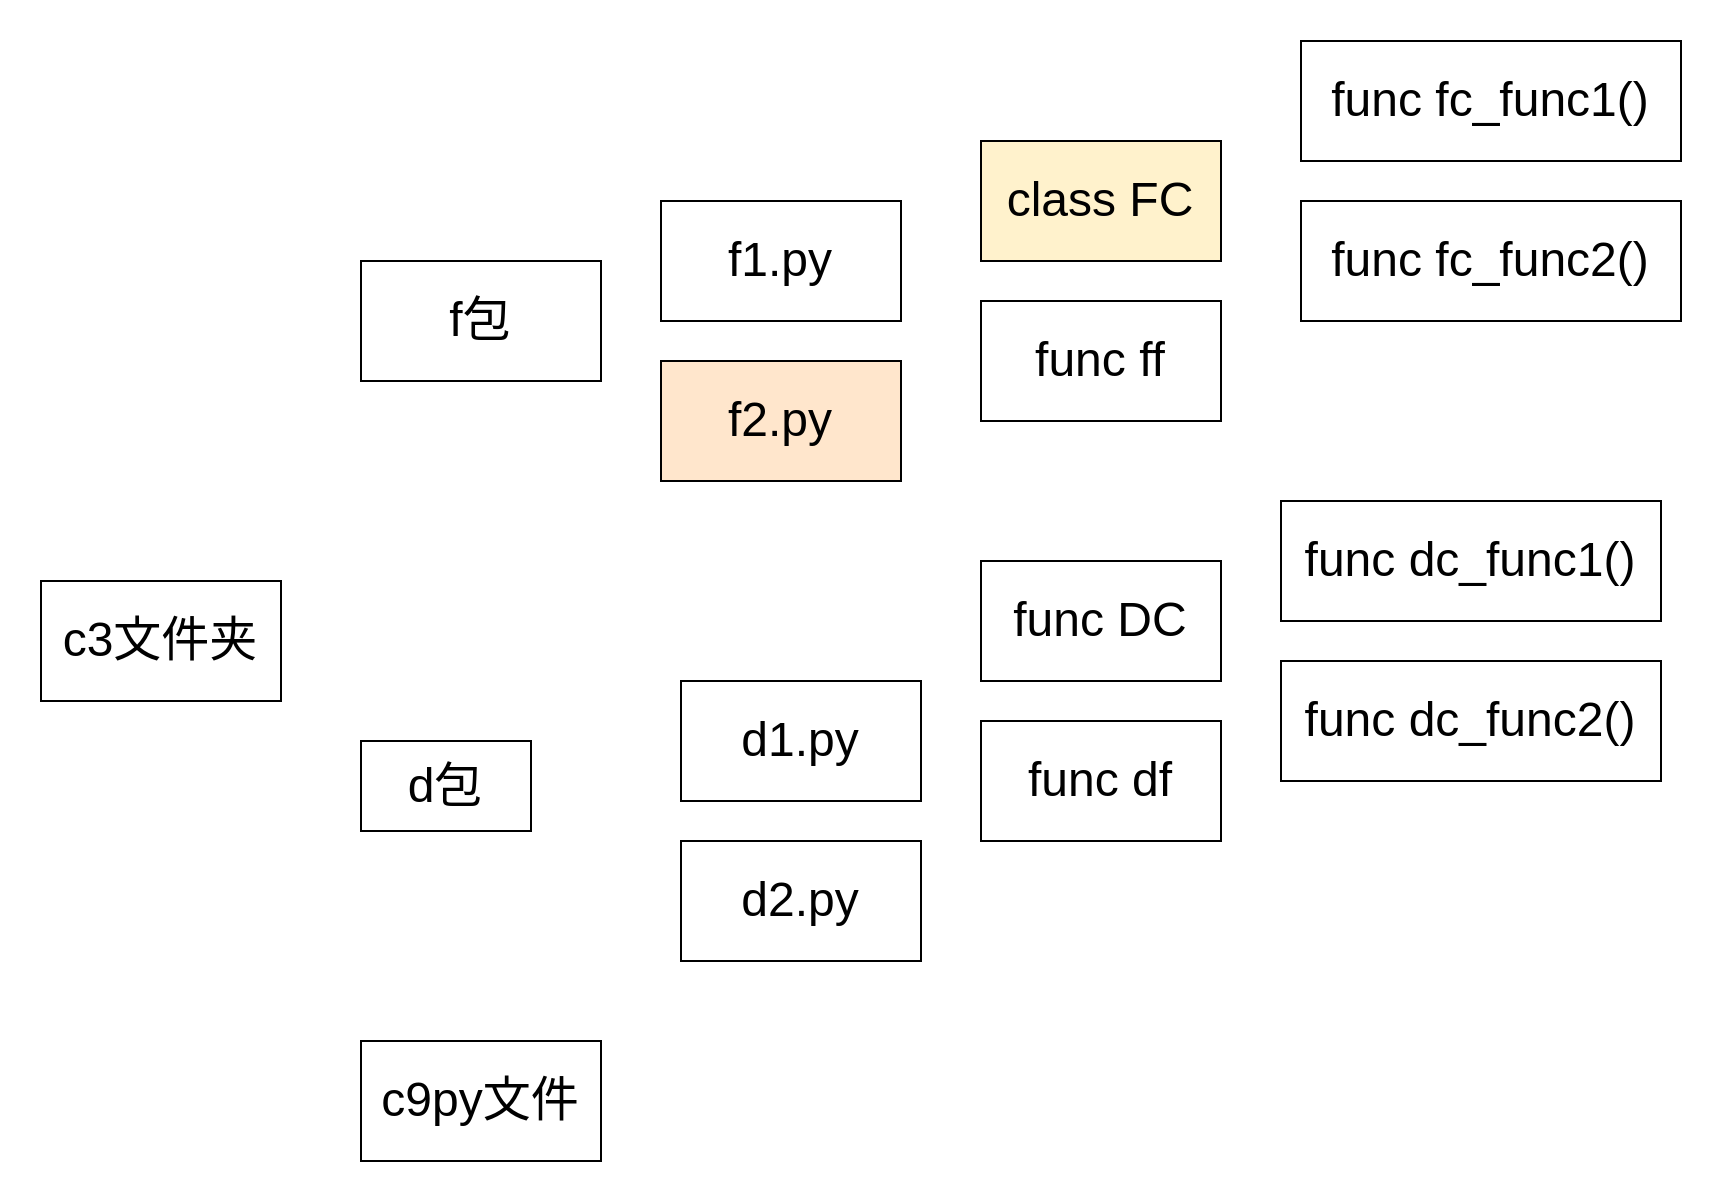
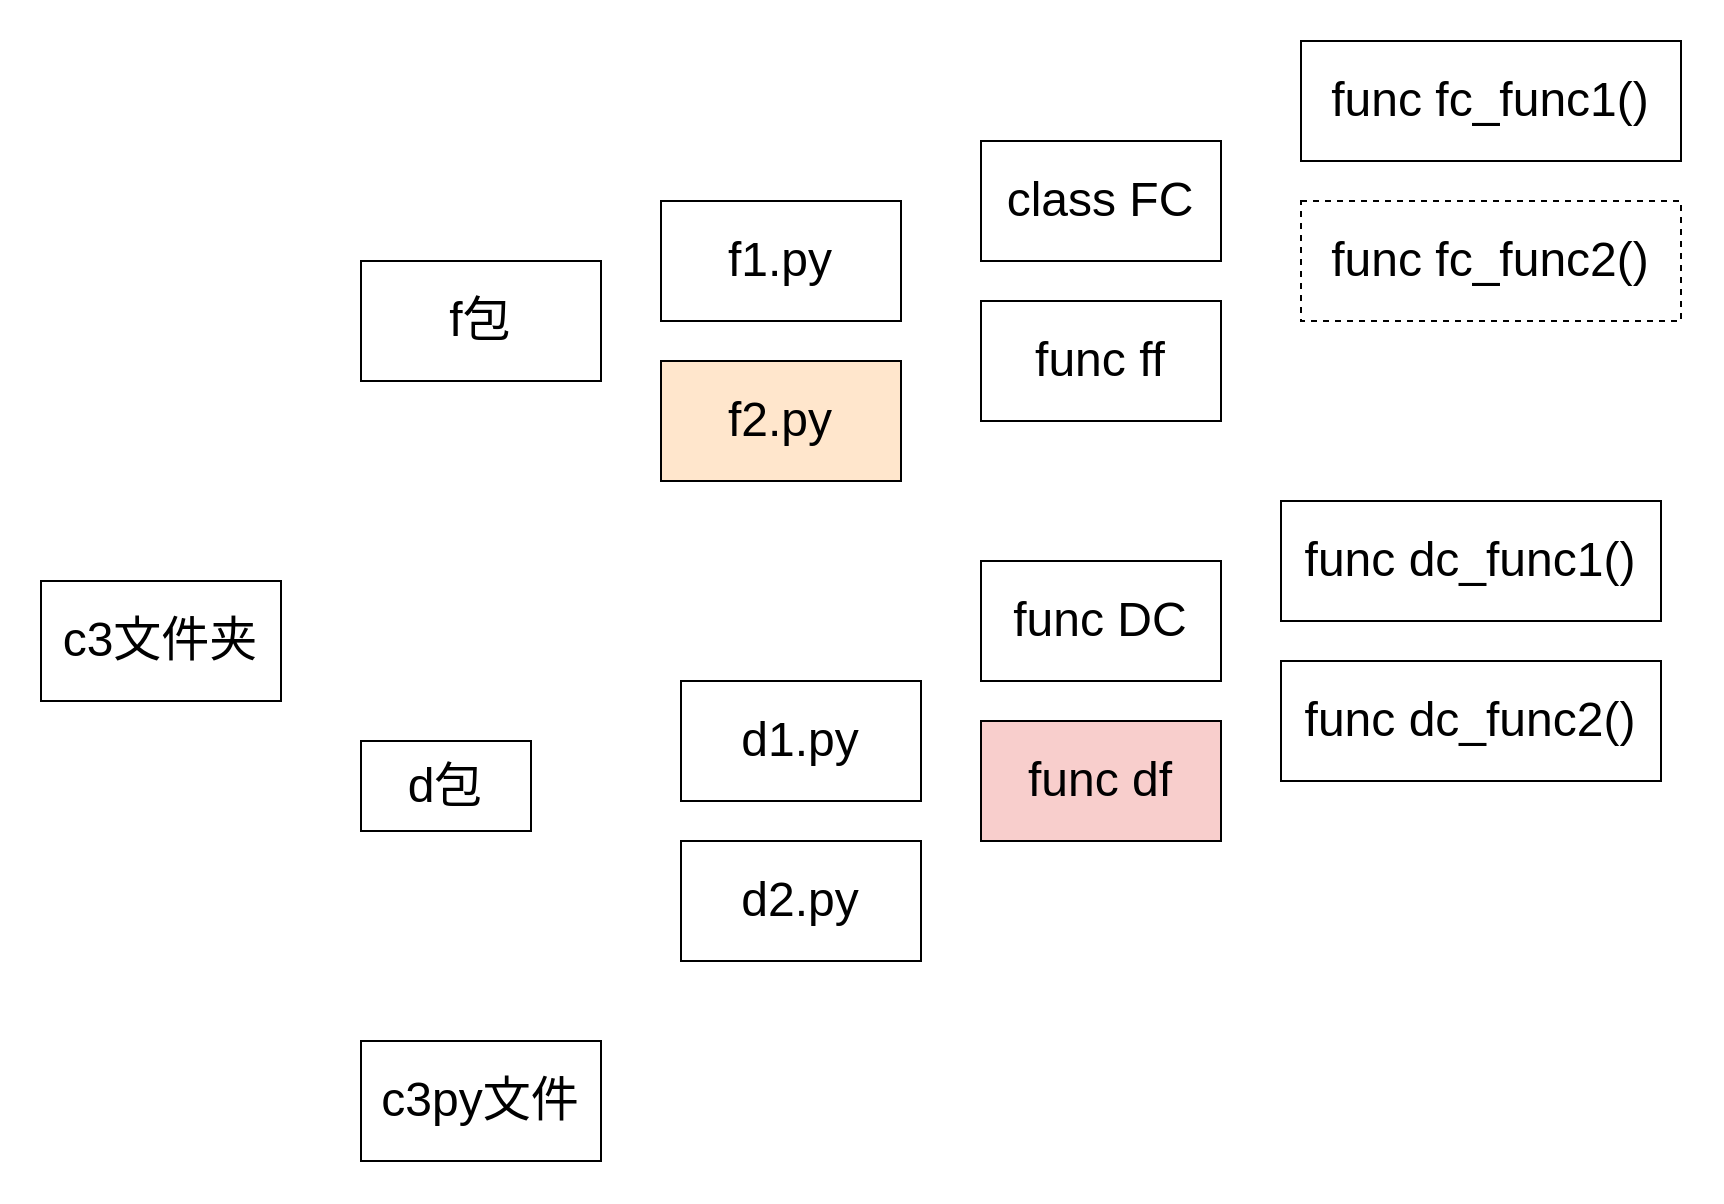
- <mxCell id="8" value="&lt;span style=&quot;font-size: 24px;&quot;&gt;class FC&lt;/span&gt;" style="rounded=0;whiteSpace=wrap;html=1;fillColor=#fff2cc;" parent="1" vertex="1"><mxGeometry x="490" y="70" width="120" height="60" as="geometry" /></mxCell>
+ <mxCell id="8" value="&lt;span style=&quot;font-size: 24px;&quot;&gt;class FC&lt;/span&gt;" style="rounded=0;whiteSpace=wrap;html=1;" parent="1" vertex="1"><mxGeometry x="490" y="70" width="120" height="60" as="geometry" /></mxCell>
- <mxCell id="11" value="&lt;span style=&quot;font-size: 24px;&quot;&gt;func fc_func2()&lt;/span&gt;" style="rounded=0;whiteSpace=wrap;html=1;" parent="1" vertex="1"><mxGeometry x="650" y="100" width="190" height="60" as="geometry" /></mxCell>
+ <mxCell id="11" value="&lt;span style=&quot;font-size: 24px;&quot;&gt;func fc_func2()&lt;/span&gt;" style="rounded=0;whiteSpace=wrap;html=1;dashed=1;" parent="1" vertex="1"><mxGeometry x="650" y="100" width="190" height="60" as="geometry" /></mxCell>
- <mxCell id="15" value="&lt;span style=&quot;font-size: 24px;&quot;&gt;func df&lt;/span&gt;" style="rounded=0;whiteSpace=wrap;html=1;" parent="1" vertex="1"><mxGeometry x="490" y="360" width="120" height="60" as="geometry" /></mxCell>
+ <mxCell id="15" value="&lt;span style=&quot;font-size: 24px;&quot;&gt;func df&lt;/span&gt;" style="rounded=0;whiteSpace=wrap;html=1;fillColor=#f8cecc;" parent="1" vertex="1"><mxGeometry x="490" y="360" width="120" height="60" as="geometry" /></mxCell>
- <mxCell id="3" value="&lt;font style=&quot;font-size: 24px;&quot;&gt;c9py文件&lt;/font&gt;" style="rounded=0;whiteSpace=wrap;html=1;" parent="1" vertex="1"><mxGeometry x="180" y="520" width="120" height="60" as="geometry" /></mxCell>
+ <mxCell id="3" value="&lt;font style=&quot;font-size: 24px;&quot;&gt;c3py文件&lt;/font&gt;" style="rounded=0;whiteSpace=wrap;html=1;" parent="1" vertex="1"><mxGeometry x="180" y="520" width="120" height="60" as="geometry" /></mxCell>
